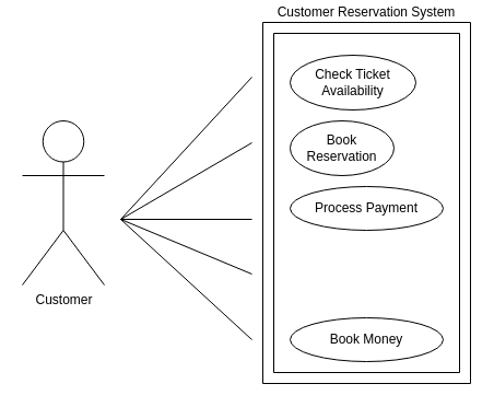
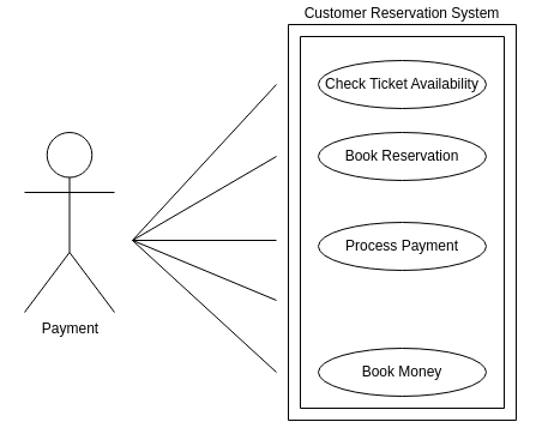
- <mxCell id="4" value="Check Ticket Availability" style="ellipse;whiteSpace=wrap;html=1;" vertex="1" parent="1"><mxGeometry x="265" y="50" width="115" height="50" as="geometry" /></mxCell>
+ <mxCell id="4" value="Check Ticket Availability" style="ellipse;whiteSpace=wrap;html=1;" vertex="1" parent="1"><mxGeometry x="265" y="50" width="140" height="40" as="geometry" /></mxCell>
- <mxCell id="5" value="Book Reservation" style="ellipse;whiteSpace=wrap;html=1;" vertex="1" parent="1"><mxGeometry x="265" y="110" width="95" height="50" as="geometry" /></mxCell>
+ <mxCell id="5" value="Book Reservation" style="ellipse;whiteSpace=wrap;html=1;" vertex="1" parent="1"><mxGeometry x="265" y="110" width="140" height="40" as="geometry" /></mxCell>
- <mxCell id="6" value="Process Payment" style="ellipse;whiteSpace=wrap;html=1;" vertex="1" parent="1"><mxGeometry x="265" y="170" width="140" height="40" as="geometry" /></mxCell>
+ <mxCell id="6" value="Process Payment" style="ellipse;whiteSpace=wrap;html=1;" vertex="1" parent="1"><mxGeometry x="265" y="185" width="140" height="40" as="geometry" /></mxCell>
- <mxCell id="2" value="Customer" style="shape=umlActor;verticalLabelPosition=bottom;verticalAlign=top;html=1;" vertex="1" parent="1"><mxGeometry x="20" y="110" width="75" height="150" as="geometry" /></mxCell>
+ <mxCell id="2" value="Payment" style="shape=umlActor;verticalLabelPosition=bottom;verticalAlign=top;html=1;" vertex="1" parent="1"><mxGeometry x="20" y="110" width="75" height="150" as="geometry" /></mxCell>
